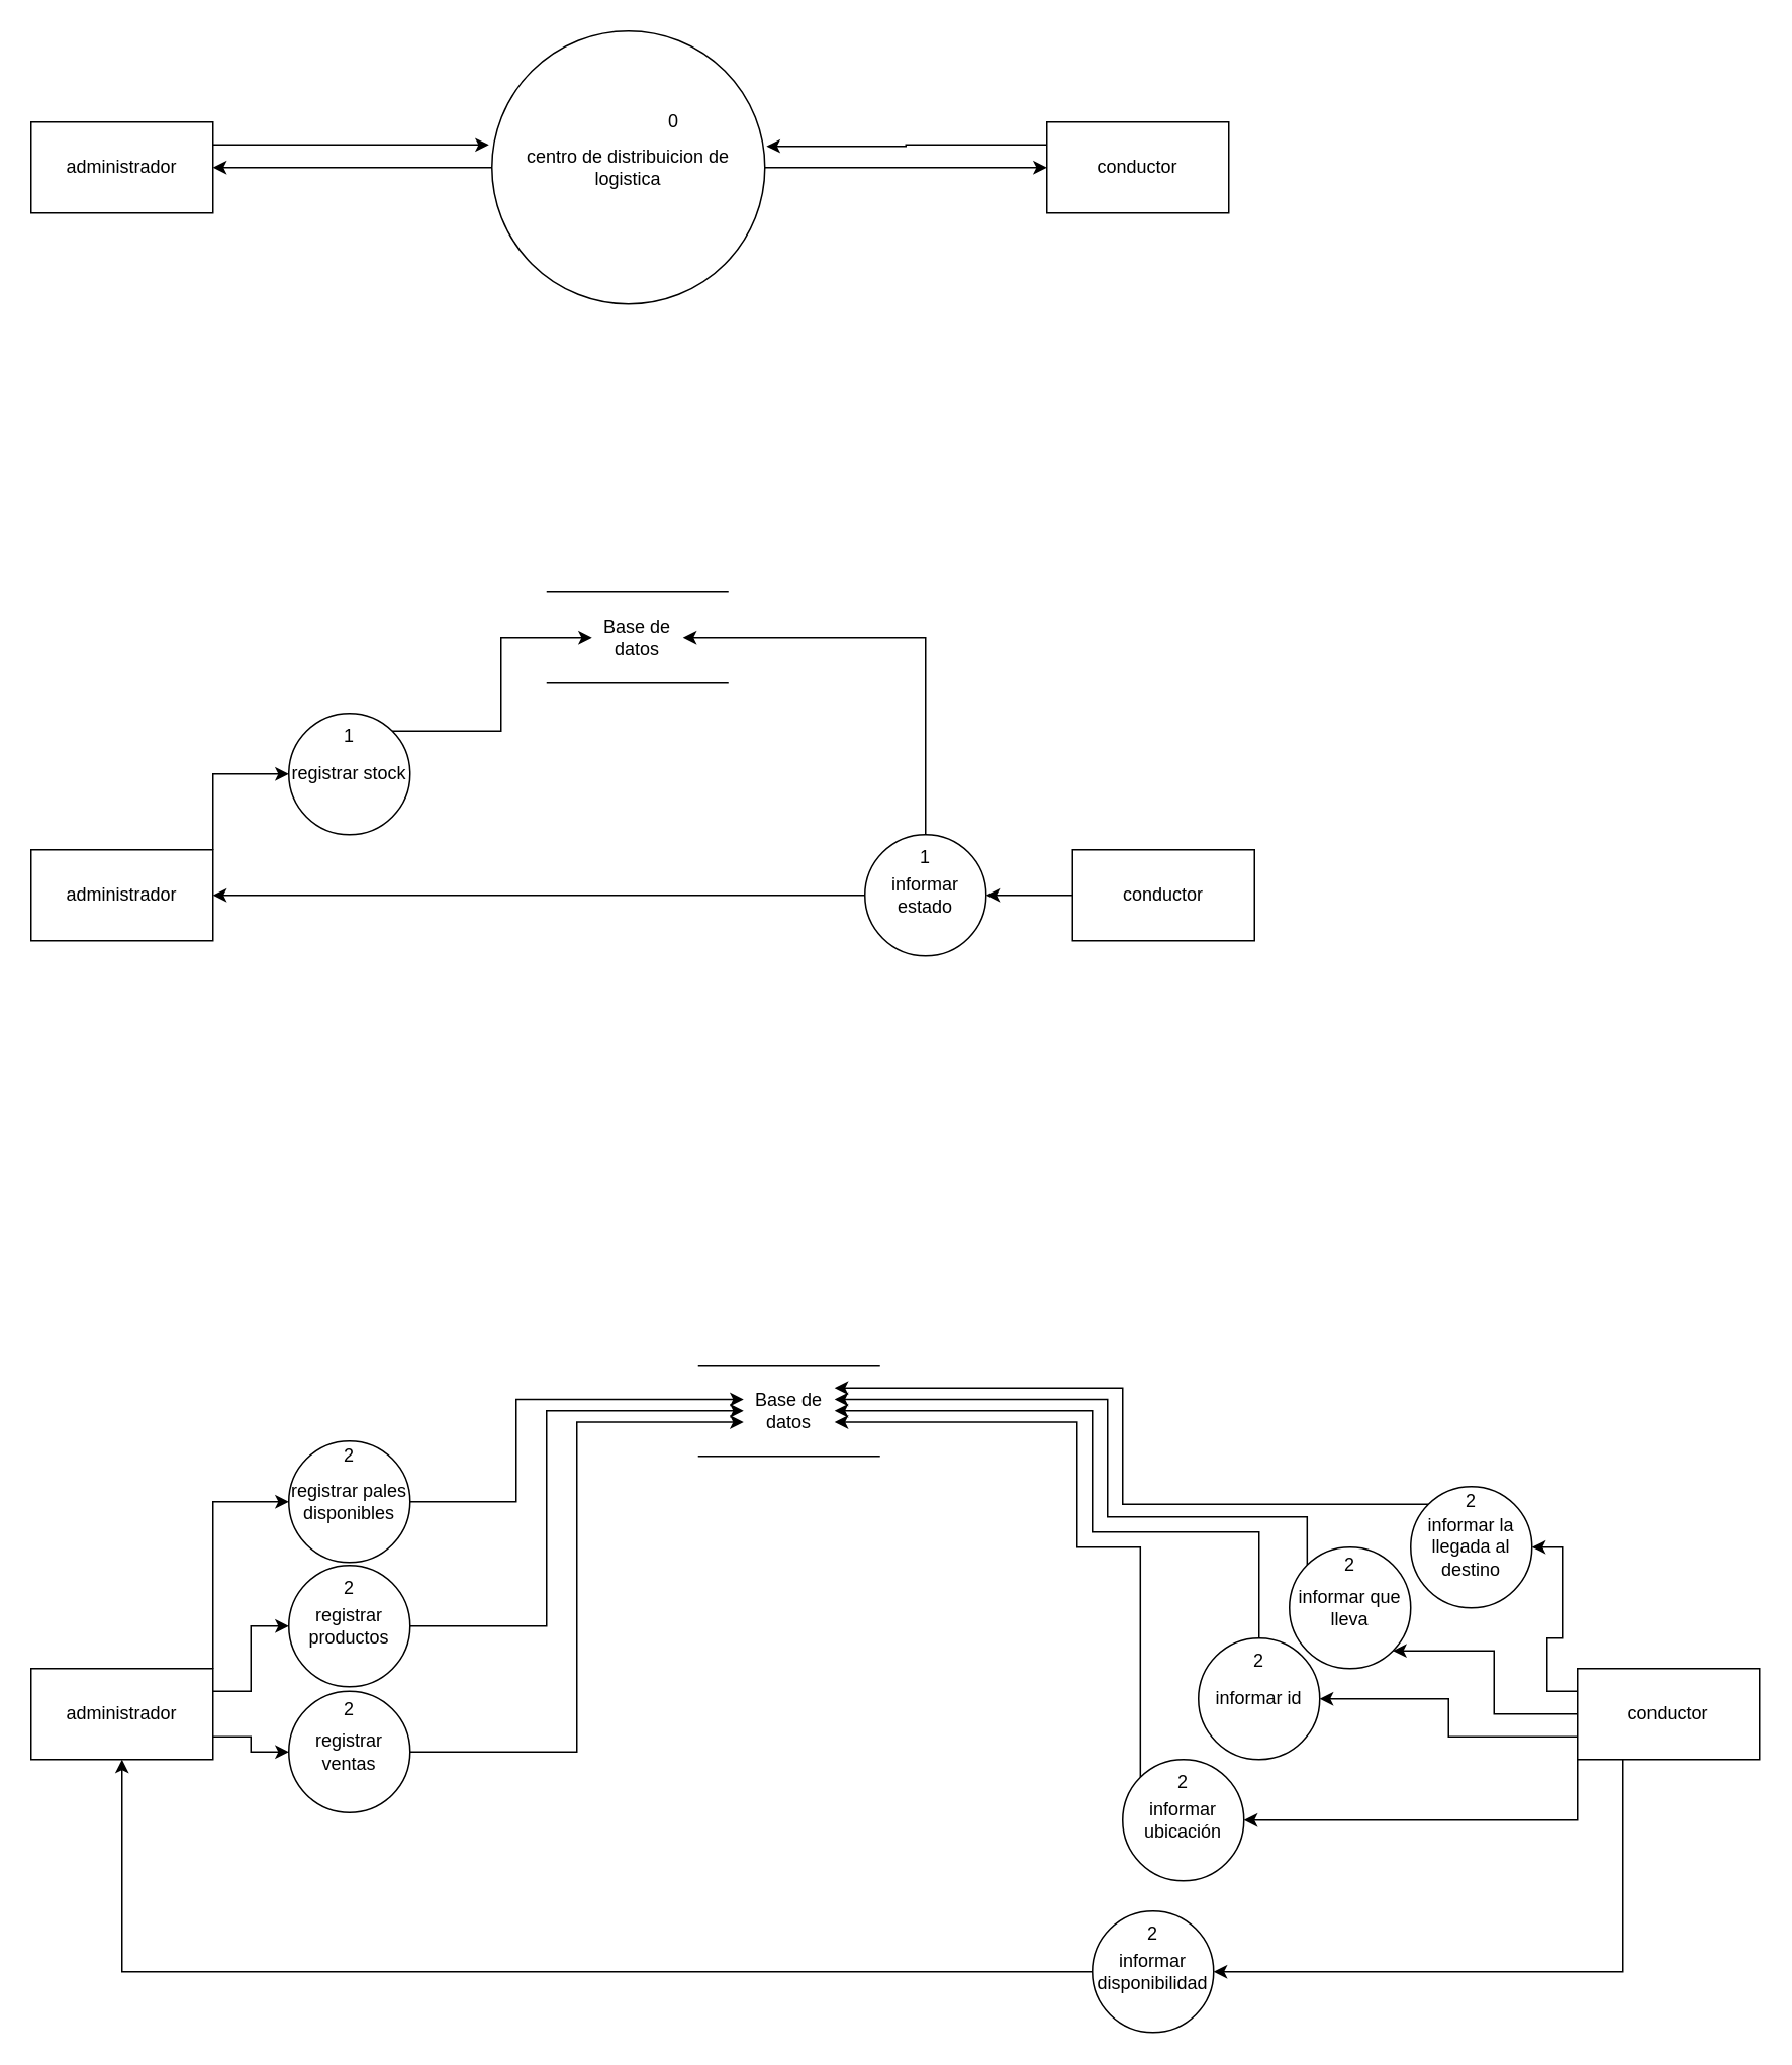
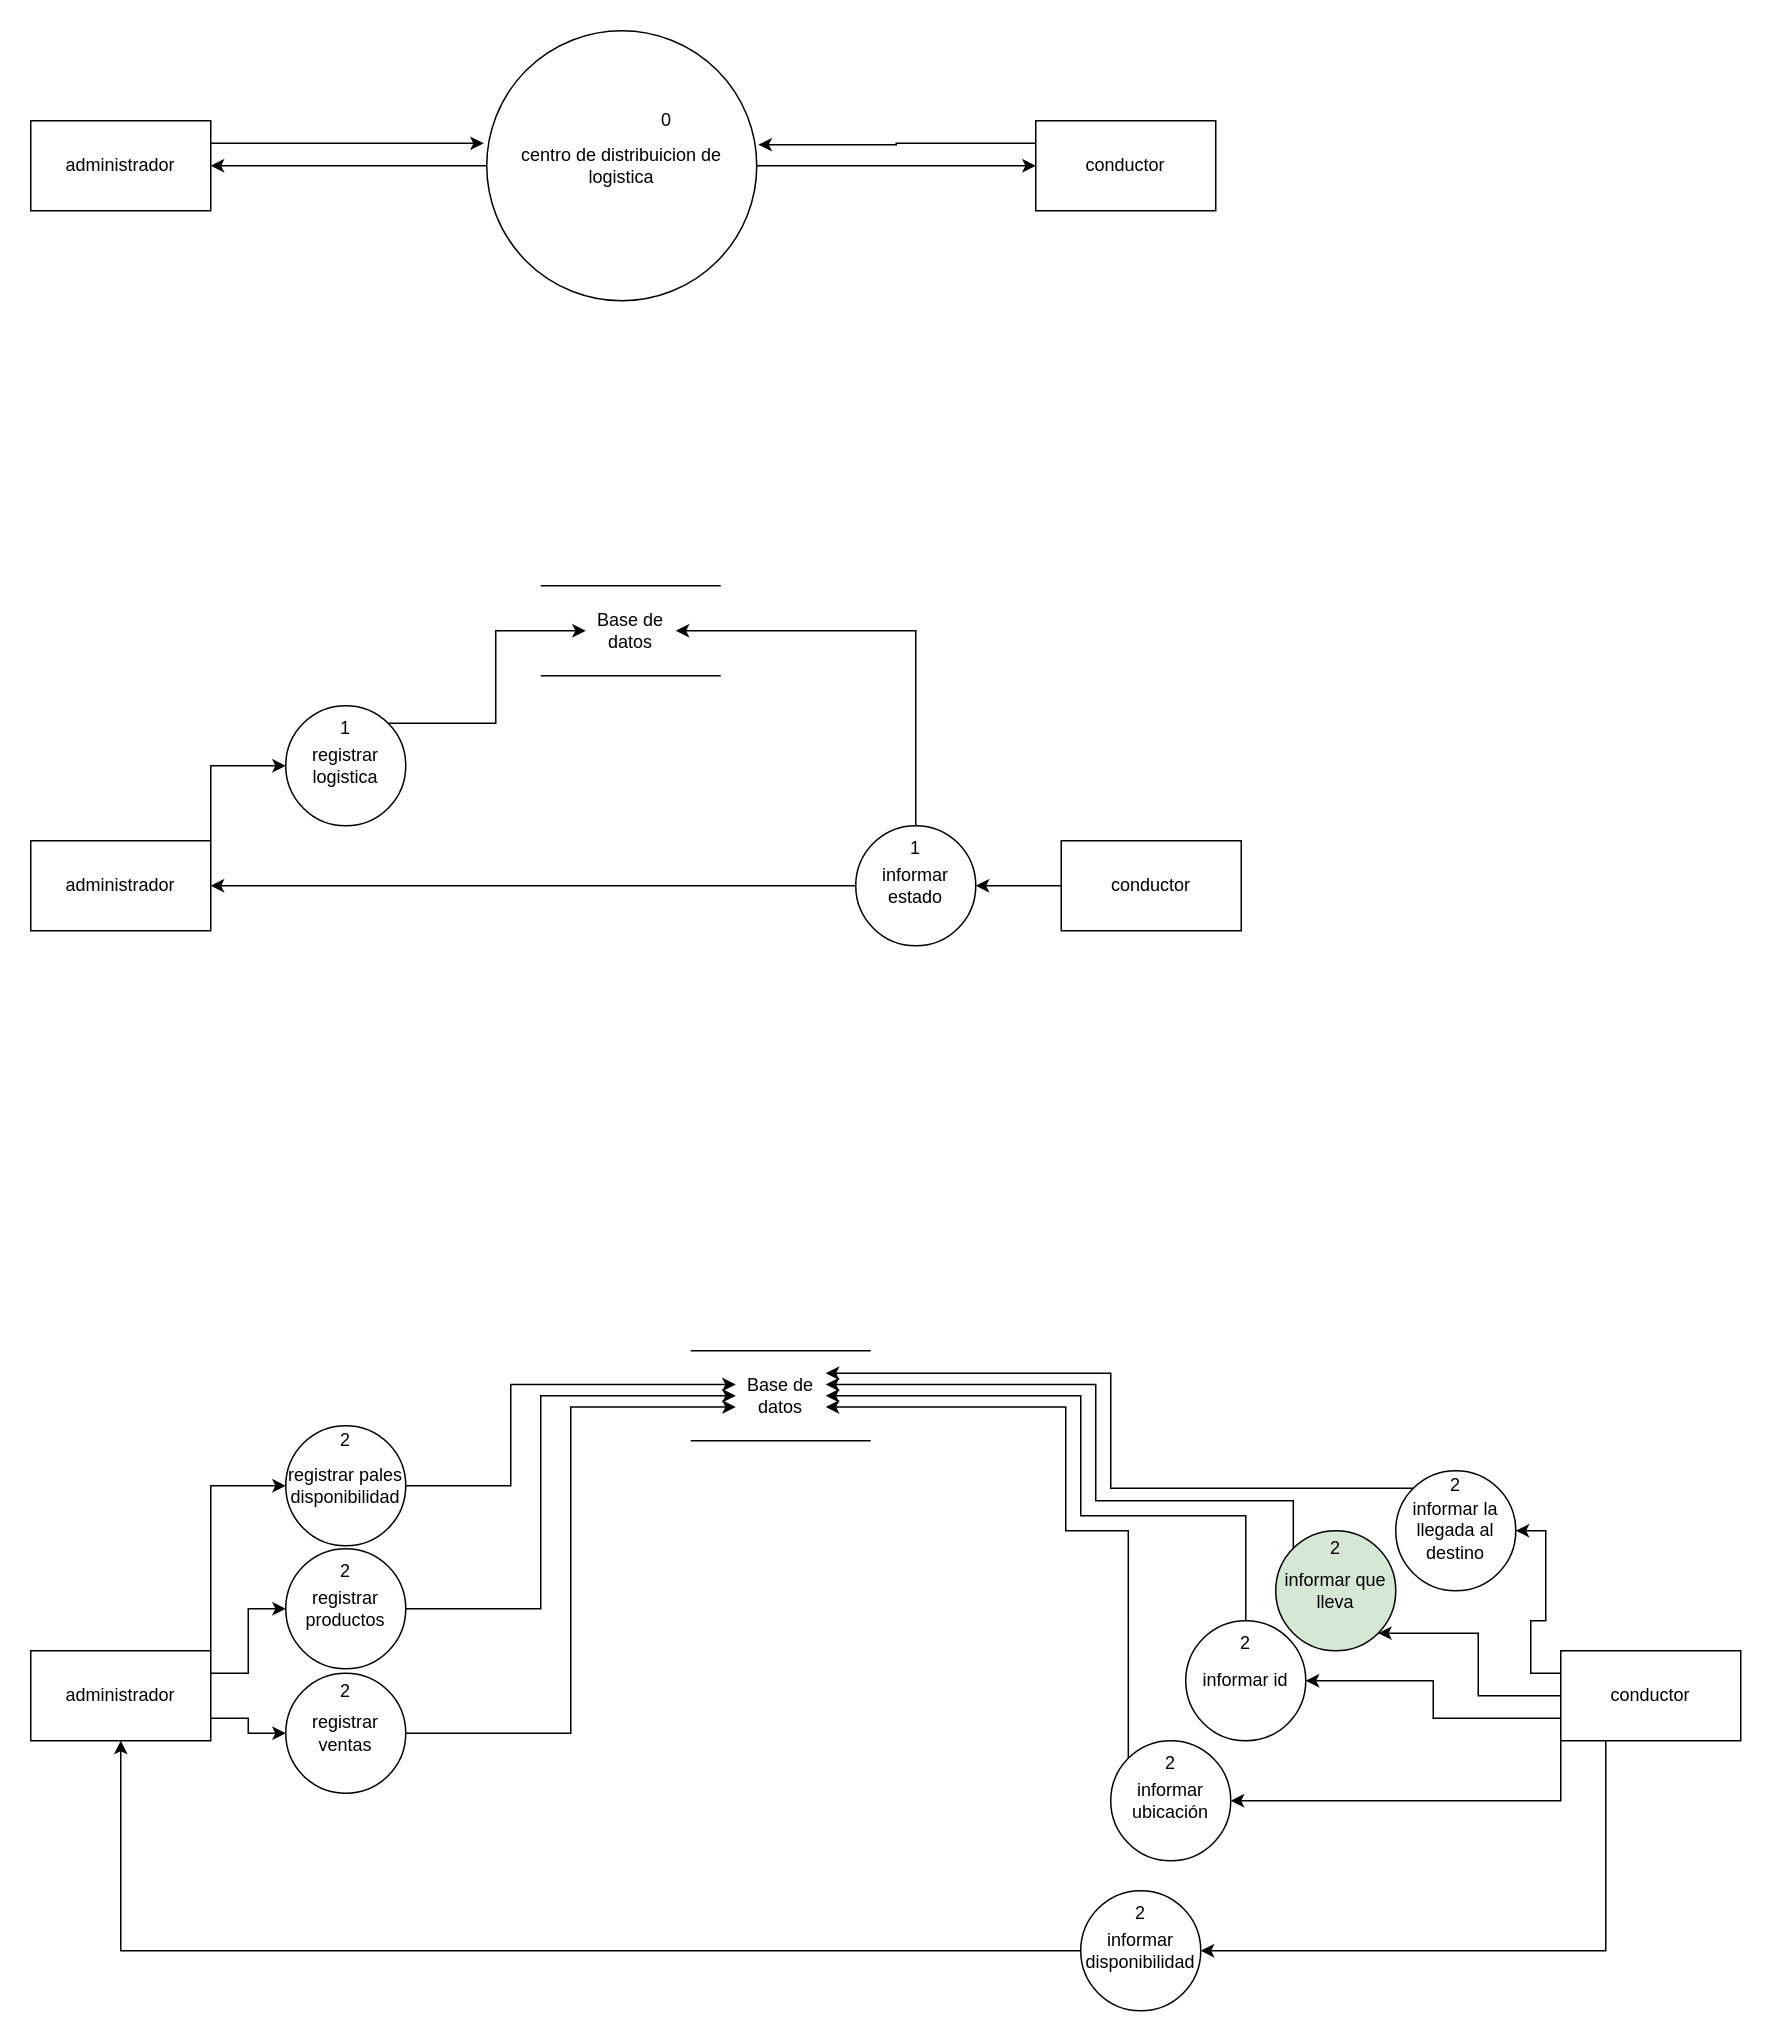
- <mxCell id="14" value="registrar stock" style="ellipse;whiteSpace=wrap;html=1;aspect=fixed;" vertex="1" parent="11"><mxGeometry x="170" y="80" width="80" height="80" as="geometry" /></mxCell>
+ <mxCell id="14" value="registrar logistica" style="ellipse;whiteSpace=wrap;html=1;aspect=fixed;" vertex="1" parent="11"><mxGeometry x="170" y="80" width="80" height="80" as="geometry" /></mxCell>
- <mxCell id="37" value="registrar pales disponibles" style="ellipse;whiteSpace=wrap;html=1;aspect=fixed;" vertex="1" parent="27"><mxGeometry x="170" y="50" width="80" height="80" as="geometry" /></mxCell>
+ <mxCell id="37" value="registrar pales disponibilidad" style="ellipse;whiteSpace=wrap;html=1;aspect=fixed;" vertex="1" parent="27"><mxGeometry x="170" y="50" width="80" height="80" as="geometry" /></mxCell>
- <mxCell id="44" value="informar que lleva" style="ellipse;whiteSpace=wrap;html=1;aspect=fixed;" vertex="1" parent="27"><mxGeometry x="830" y="120" width="80" height="80" as="geometry" /></mxCell>
+ <mxCell id="44" value="informar que lleva" style="ellipse;whiteSpace=wrap;html=1;aspect=fixed;fillColor=#d5e8d4;" vertex="1" parent="27"><mxGeometry x="830" y="120" width="80" height="80" as="geometry" /></mxCell>
